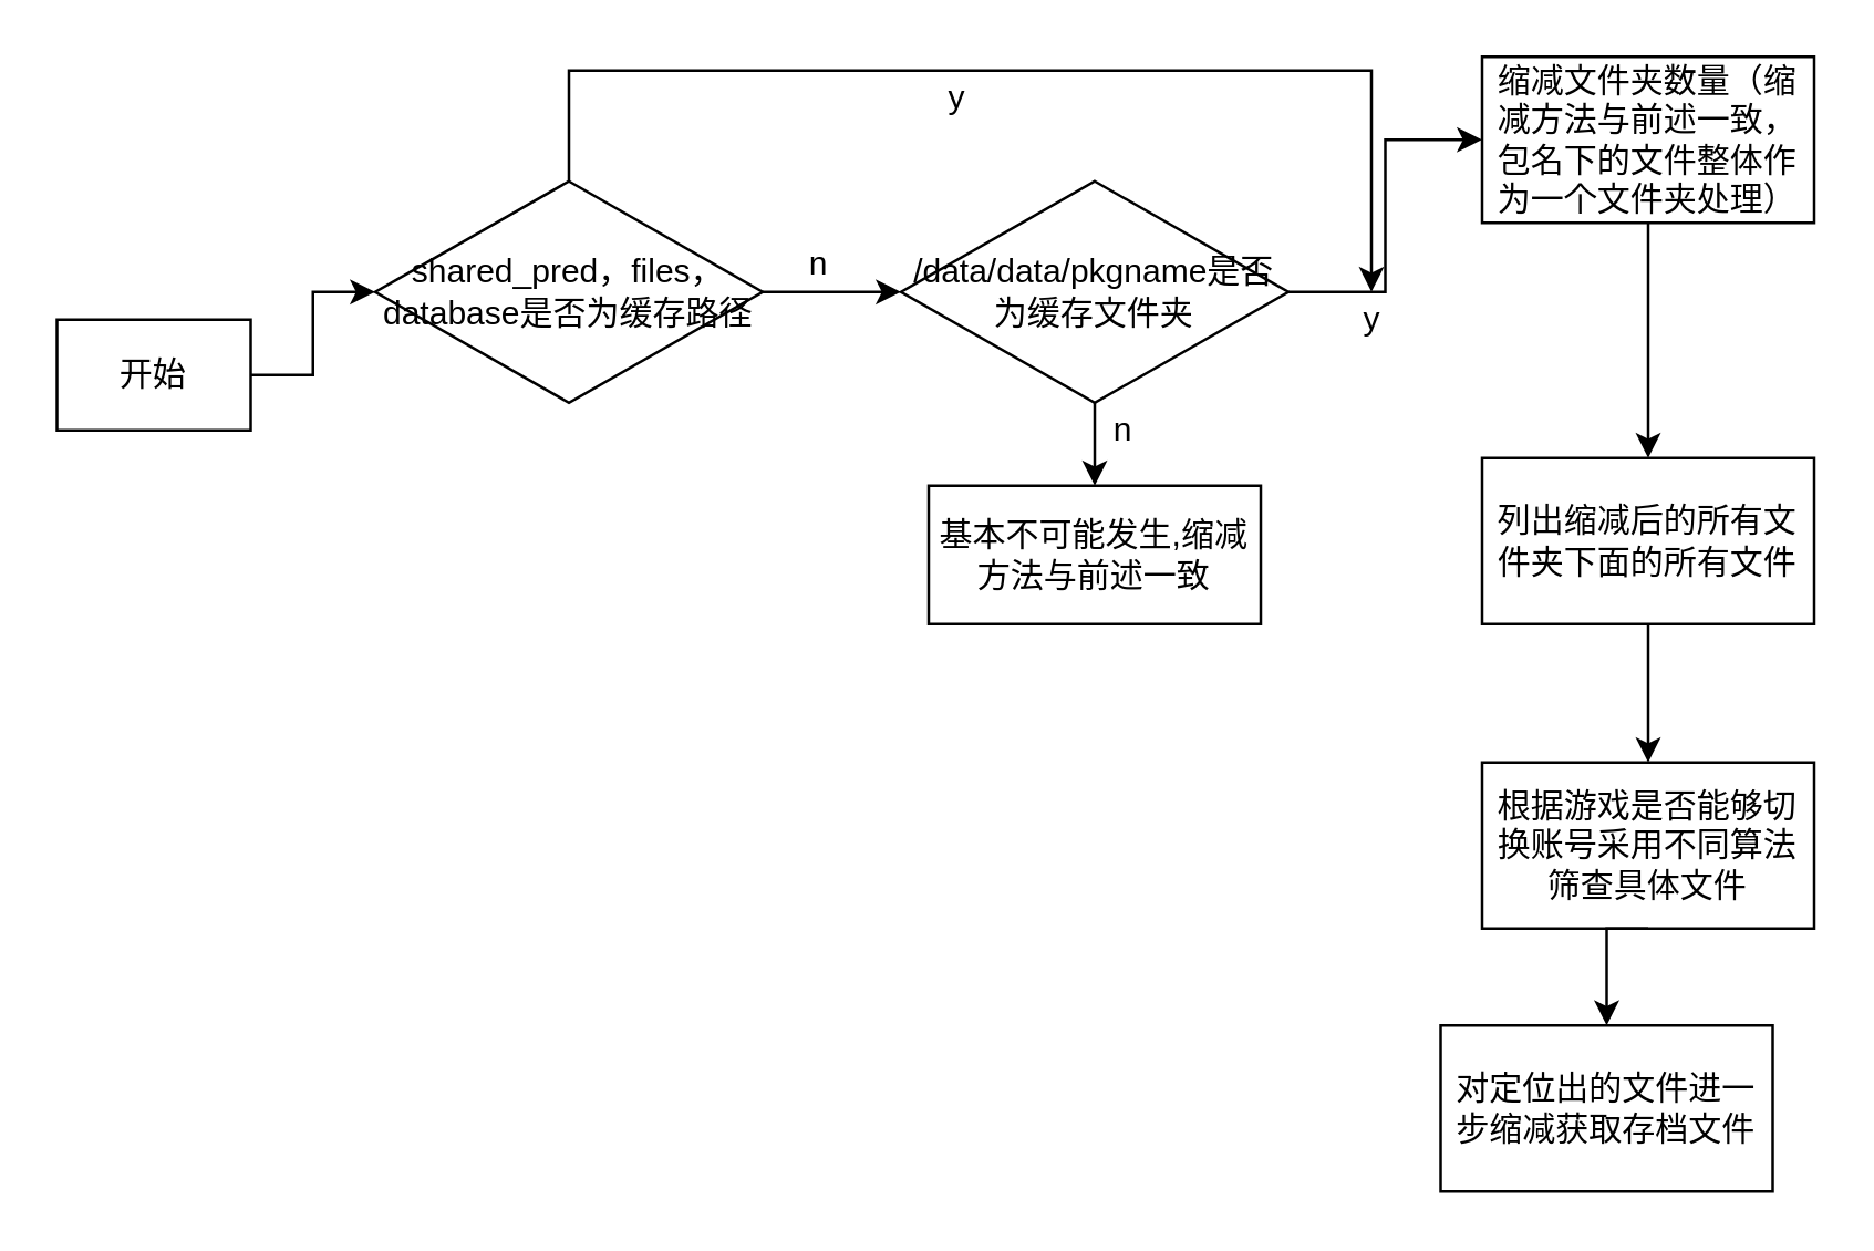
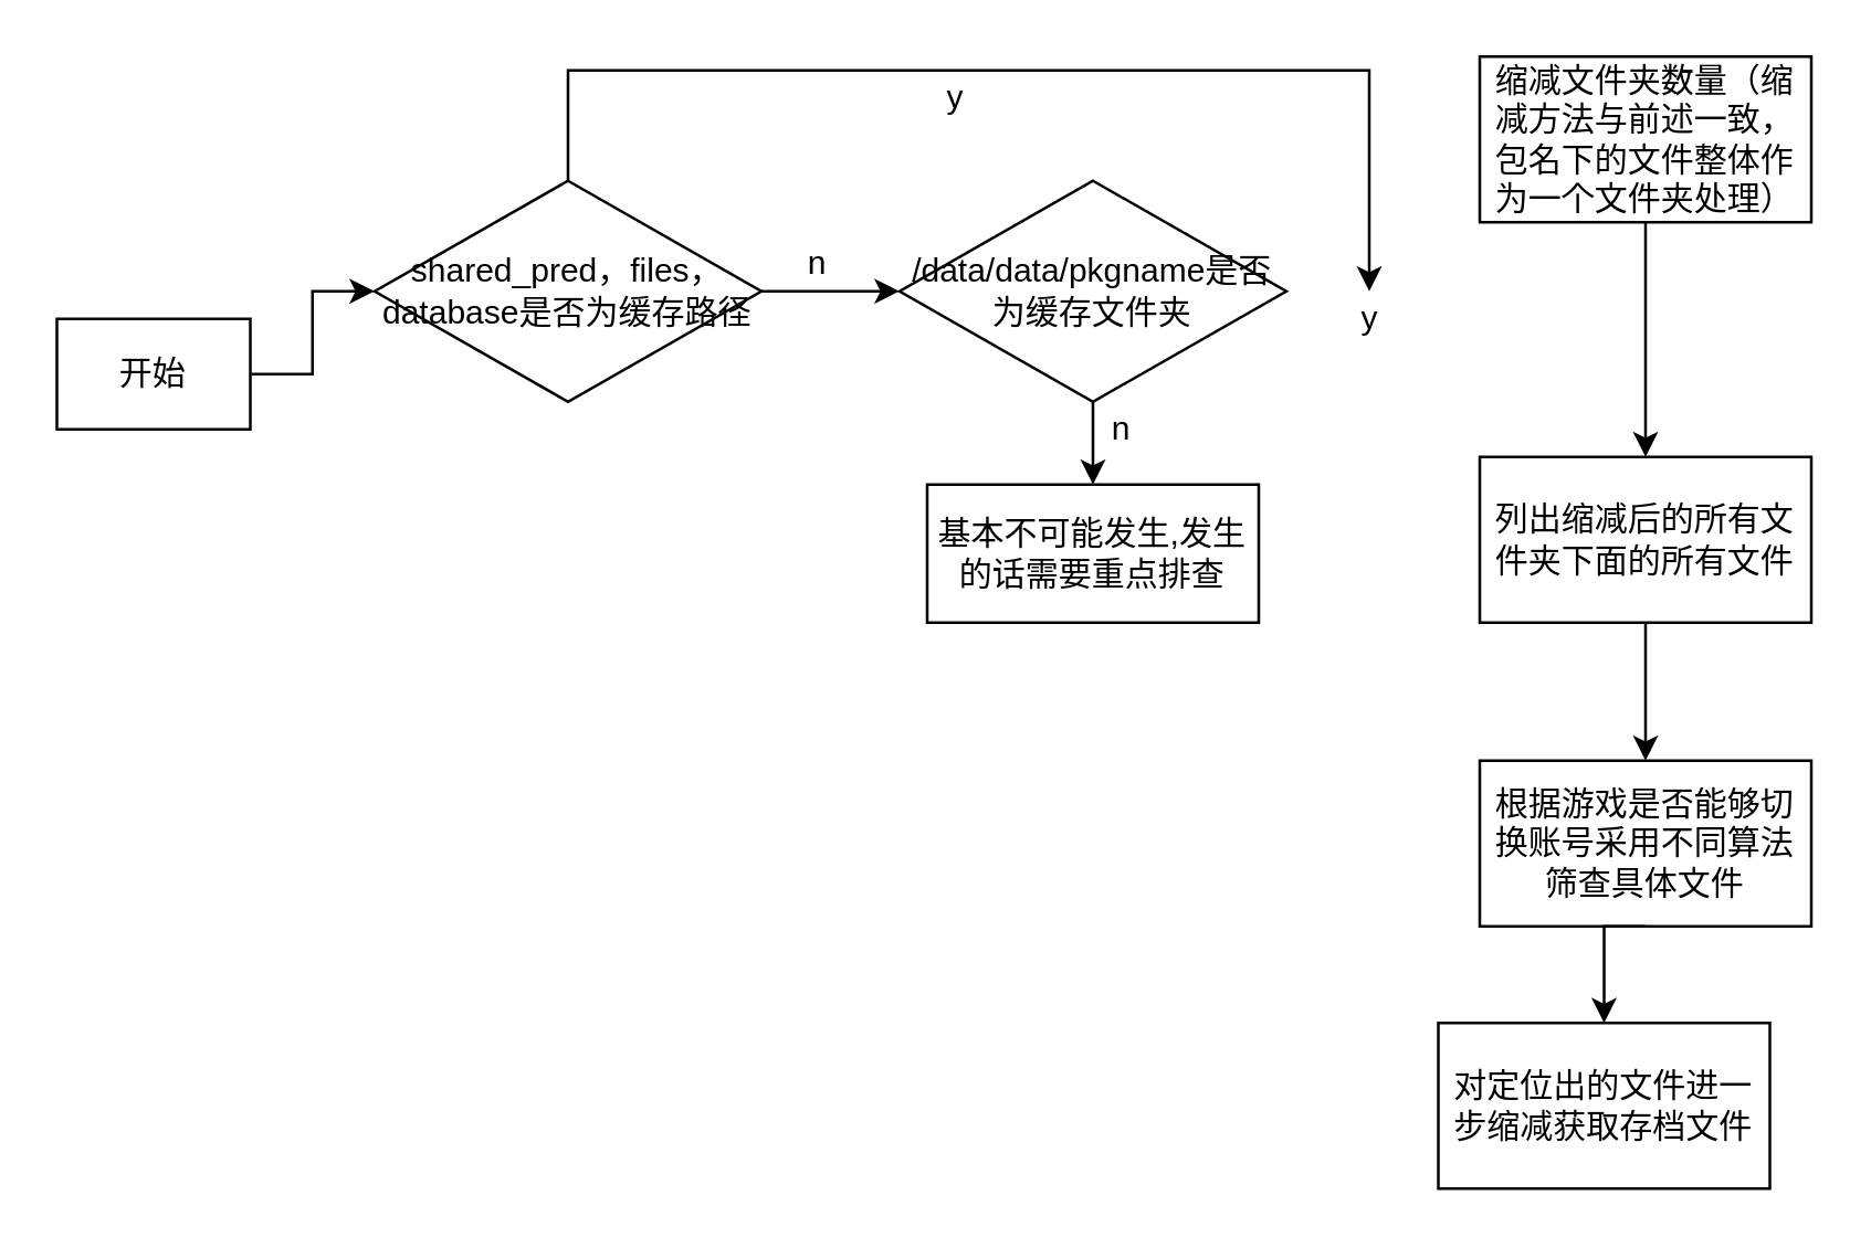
- <mxCell id="8" value="" style="edgeStyle=orthogonalEdgeStyle;rounded=0;orthogonalLoop=1;jettySize=auto;html=1;" edge="1" parent="1" source="9" target="14"><mxGeometry relative="1" as="geometry" /></mxCell>
- <mxCell id="11" value="基本不可能发生,缩减方法与前述一致&lt;br&gt;" style="whiteSpace=wrap;html=1;rounded=0;" vertex="1" parent="1"><mxGeometry x="335" y="175" width="120" height="50" as="geometry" /></mxCell>
+ <mxCell id="11" value="基本不可能发生,发生的话需要重点排查&lt;br&gt;" style="whiteSpace=wrap;html=1;rounded=0;" vertex="1" parent="1"><mxGeometry x="335" y="175" width="120" height="50" as="geometry" /></mxCell>
